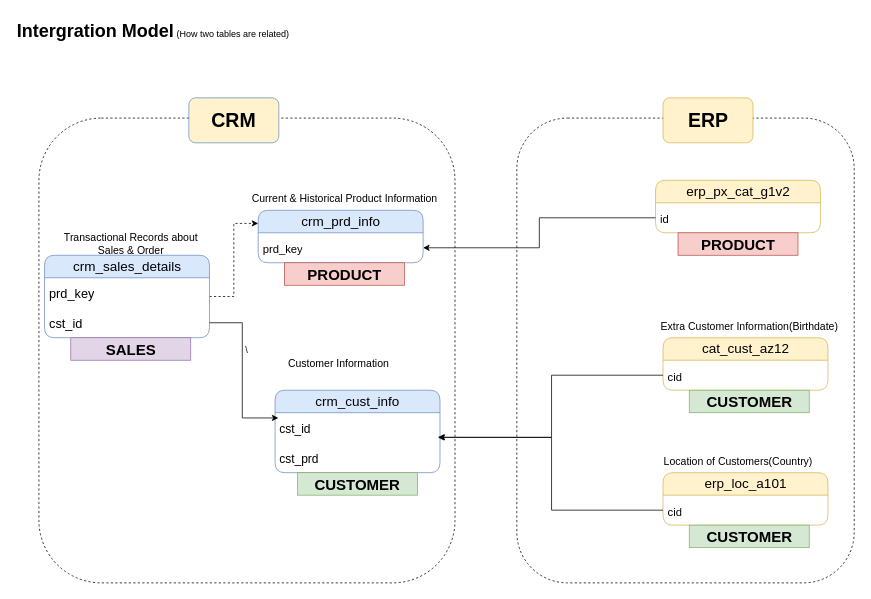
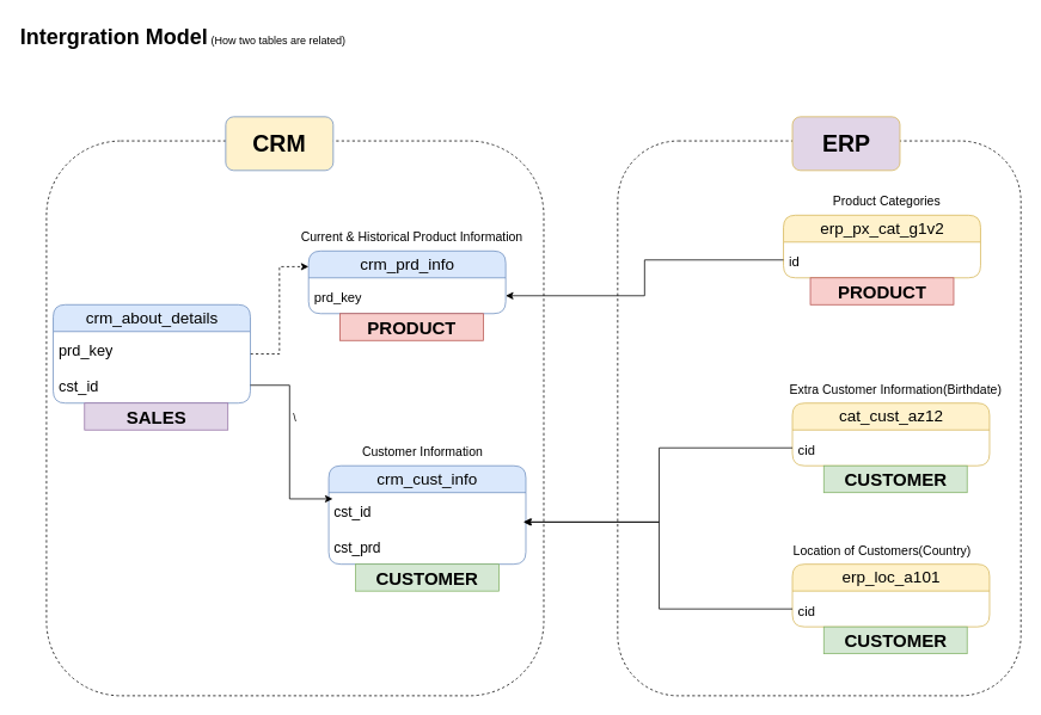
- <mxCell id="32" value="&lt;b&gt;ERP&lt;/b&gt;" style="rounded=1;whiteSpace=wrap;html=1;fillColor=#fff2cc;strokeColor=#d6b656;fontSize=26;" parent="1" vertex="1"><mxGeometry x="883.5" y="130" width="120" height="60" as="geometry" /></mxCell>
+ <mxCell id="32" value="&lt;b&gt;ERP&lt;/b&gt;" style="rounded=1;whiteSpace=wrap;html=1;fillColor=#e1d5e7;strokeColor=#d6b656;fontSize=26;" parent="1" vertex="1"><mxGeometry x="883.5" y="130" width="120" height="60" as="geometry" /></mxCell>
+ <mxCell id="27" value="&lt;font style=&quot;font-size: 14px;&quot;&gt;Product Categories&lt;/font&gt;" style="text;html=1;align=center;verticalAlign=middle;whiteSpace=wrap;rounded=0;" parent="1" vertex="1"><mxGeometry x="858.5" y="210" width="260" height="30" as="geometry" /></mxCell>
- <mxCell id="15" value="&lt;font style=&quot;font-size: 14px;&quot;&gt;Transactional Records about Sales &amp;amp; Order&lt;/font&gt;" style="text;html=1;align=center;verticalAlign=middle;whiteSpace=wrap;rounded=0;" parent="1" vertex="1"><mxGeometry x="68.5" y="310" width="210" height="30" as="geometry" /></mxCell>
- <mxCell id="12" value="&lt;font style=&quot;font-size: 18px;&quot;&gt;crm_sales_details&lt;/font&gt;" style="swimlane;fontStyle=0;childLayout=stackLayout;horizontal=1;startSize=30;horizontalStack=0;resizeParent=1;resizeParentMax=0;resizeLast=0;collapsible=1;marginBottom=0;whiteSpace=wrap;html=1;rounded=1;fillColor=#dae8fc;strokeColor=#6c8ebf;" parent="1" vertex="1"><mxGeometry x="58.5" y="340" width="220" height="110" as="geometry"><mxRectangle x="250" y="160" width="60" height="30" as="alternateBounds" /></mxGeometry></mxCell>
+ <mxCell id="12" value="&lt;font style=&quot;font-size: 18px;&quot;&gt;crm_about_details&lt;/font&gt;" style="swimlane;fontStyle=0;childLayout=stackLayout;horizontal=1;startSize=30;horizontalStack=0;resizeParent=1;resizeParentMax=0;resizeLast=0;collapsible=1;marginBottom=0;whiteSpace=wrap;html=1;rounded=1;fillColor=#dae8fc;strokeColor=#6c8ebf;" parent="1" vertex="1"><mxGeometry x="58.5" y="340" width="220" height="110" as="geometry"><mxRectangle x="250" y="160" width="60" height="30" as="alternateBounds" /></mxGeometry></mxCell>
- <mxCell id="7" value="&lt;font style=&quot;font-size: 14px;&quot;&gt;Customer Information&lt;/font&gt;" style="text;html=1;align=center;verticalAlign=middle;whiteSpace=wrap;rounded=0;" parent="1" vertex="1"><mxGeometry x="336" y="470" width="230" height="30" as="geometry" /></mxCell>
+ <mxCell id="7" value="&lt;font style=&quot;font-size: 14px;&quot;&gt;Customer Information&lt;/font&gt;" style="text;html=1;align=center;verticalAlign=middle;whiteSpace=wrap;rounded=0;" parent="1" vertex="1"><mxGeometry x="356" y="490" width="230" height="30" as="geometry" /></mxCell>
